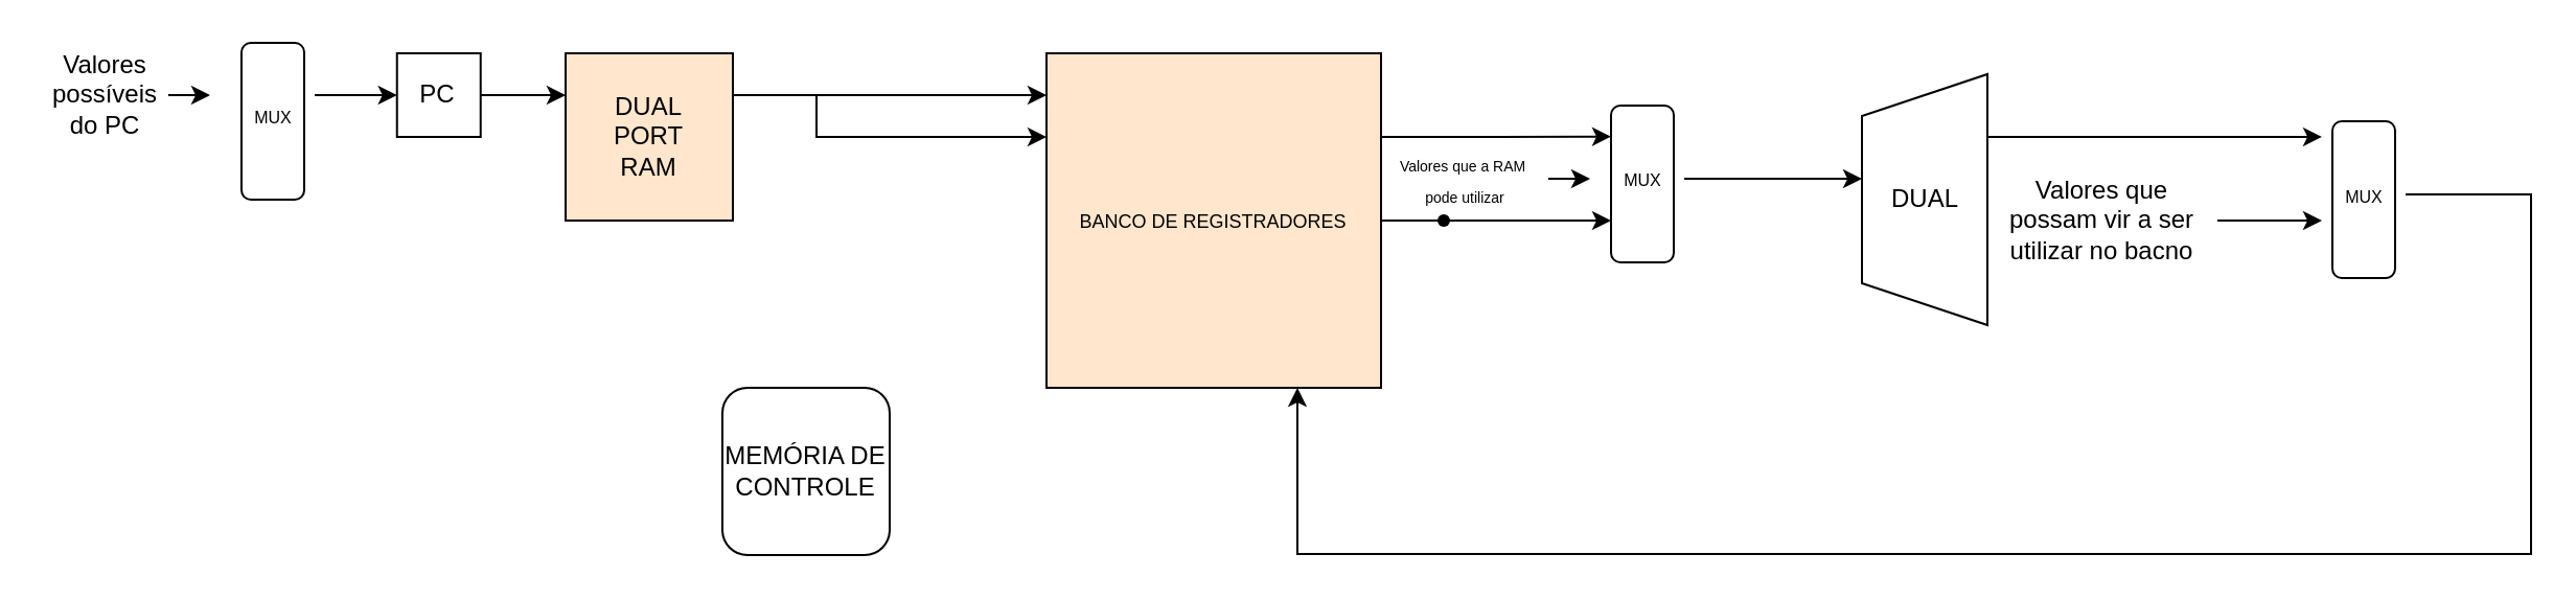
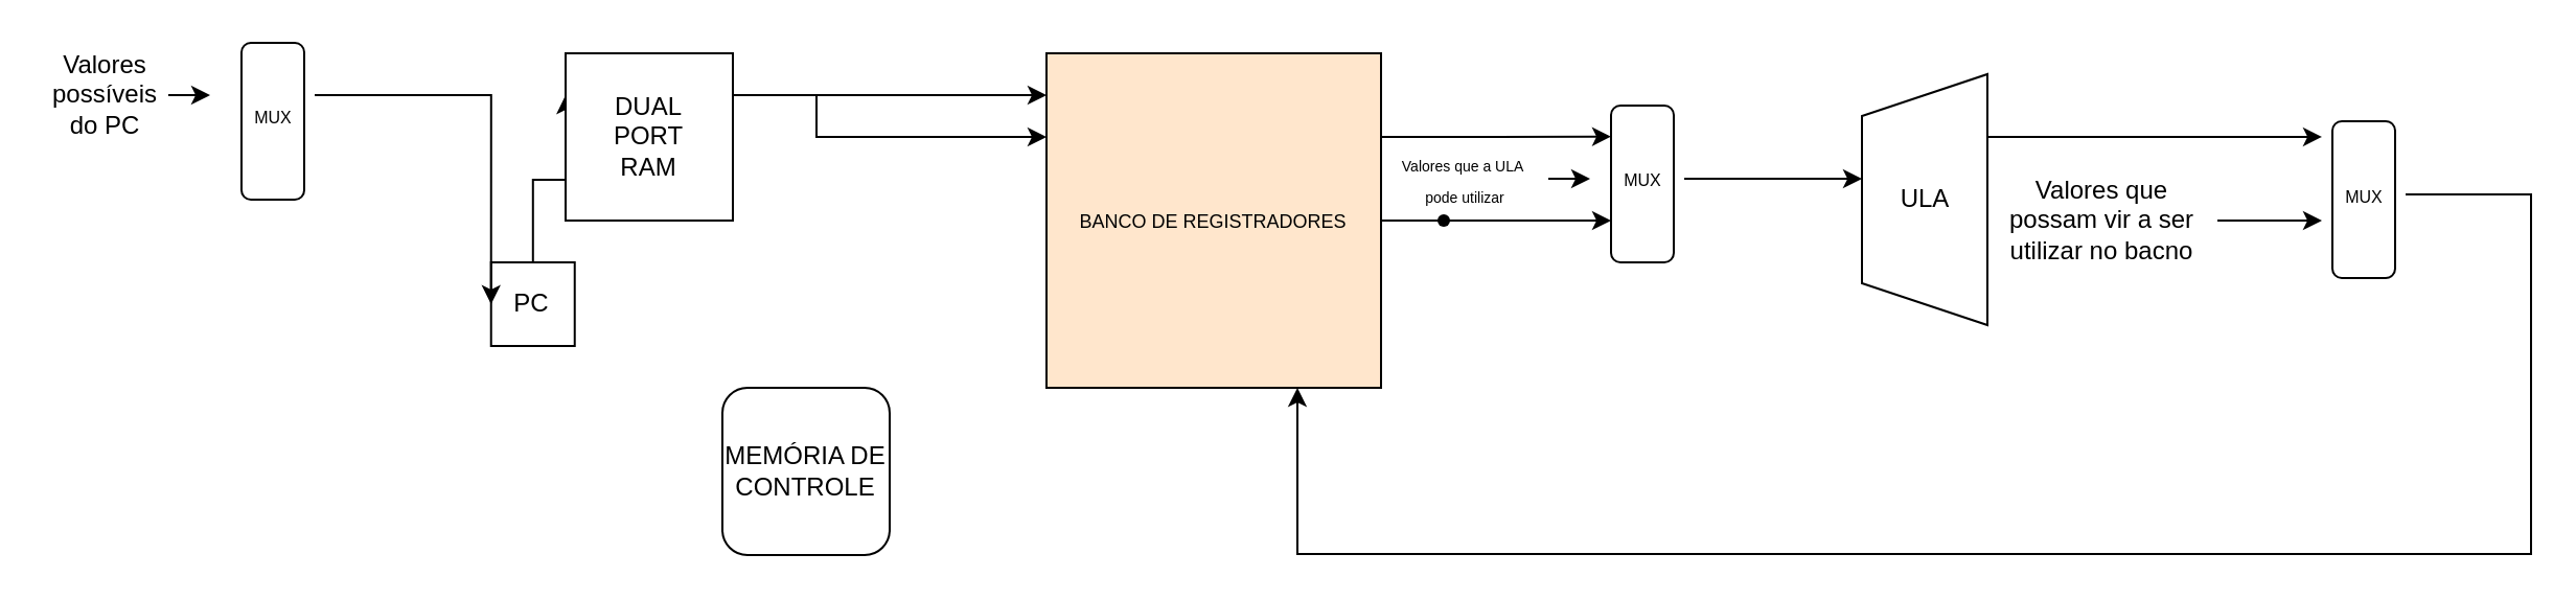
- <mxCell id="19" value="PC" style="whiteSpace=wrap;html=1;" parent="1" vertex="1"><mxGeometry x="189.37" y="25" width="40" height="40" as="geometry" /></mxCell>
+ <mxCell id="19" value="PC" style="whiteSpace=wrap;html=1;" parent="1" vertex="1"><mxGeometry x="234.37" y="125" width="40" height="40" as="geometry" /></mxCell>
- <mxCell id="5" value="DUAL&lt;br&gt;PORT&lt;br&gt;RAM" style="whiteSpace=wrap;html=1;fillColor=#ffe6cc;" parent="1" vertex="1"><mxGeometry x="270" y="25" width="80" height="80" as="geometry" /></mxCell>
+ <mxCell id="5" value="DUAL&lt;br&gt;PORT&lt;br&gt;RAM" style="whiteSpace=wrap;html=1;" parent="1" vertex="1"><mxGeometry x="270" y="25" width="80" height="80" as="geometry" /></mxCell>
- <mxCell id="28" value="&lt;div&gt;&lt;font style=&quot;font-size: 7px;&quot;&gt;Valores que a RAM&amp;nbsp;&lt;/font&gt;&lt;/div&gt;&lt;div&gt;&lt;font style=&quot;font-size: 7px;&quot;&gt;pode utilizar&lt;/font&gt;&lt;/div&gt;" style="text;html=1;align=center;verticalAlign=middle;resizable=0;points=[];autosize=1;strokeColor=none;fillColor=none;" vertex="1" parent="1"><mxGeometry x="660" y="65" width="80" height="40" as="geometry" /></mxCell>
+ <mxCell id="28" value="&lt;div&gt;&lt;font style=&quot;font-size: 7px;&quot;&gt;Valores que a ULA&amp;nbsp;&lt;/font&gt;&lt;/div&gt;&lt;div&gt;&lt;font style=&quot;font-size: 7px;&quot;&gt;pode utilizar&lt;/font&gt;&lt;/div&gt;" style="text;html=1;align=center;verticalAlign=middle;resizable=0;points=[];autosize=1;strokeColor=none;fillColor=none;" vertex="1" parent="1"><mxGeometry x="660" y="65" width="80" height="40" as="geometry" /></mxCell>
- <mxCell id="18" value="DUAL" style="text;html=1;align=center;verticalAlign=middle;resizable=0;points=[];autosize=1;strokeColor=none;fillColor=none;" parent="1" vertex="1"><mxGeometry x="895" y="80" width="50" height="30" as="geometry" /></mxCell>
+ <mxCell id="18" value="ULA" style="text;html=1;align=center;verticalAlign=middle;resizable=0;points=[];autosize=1;strokeColor=none;fillColor=none;" parent="1" vertex="1"><mxGeometry x="895" y="80" width="50" height="30" as="geometry" /></mxCell>
